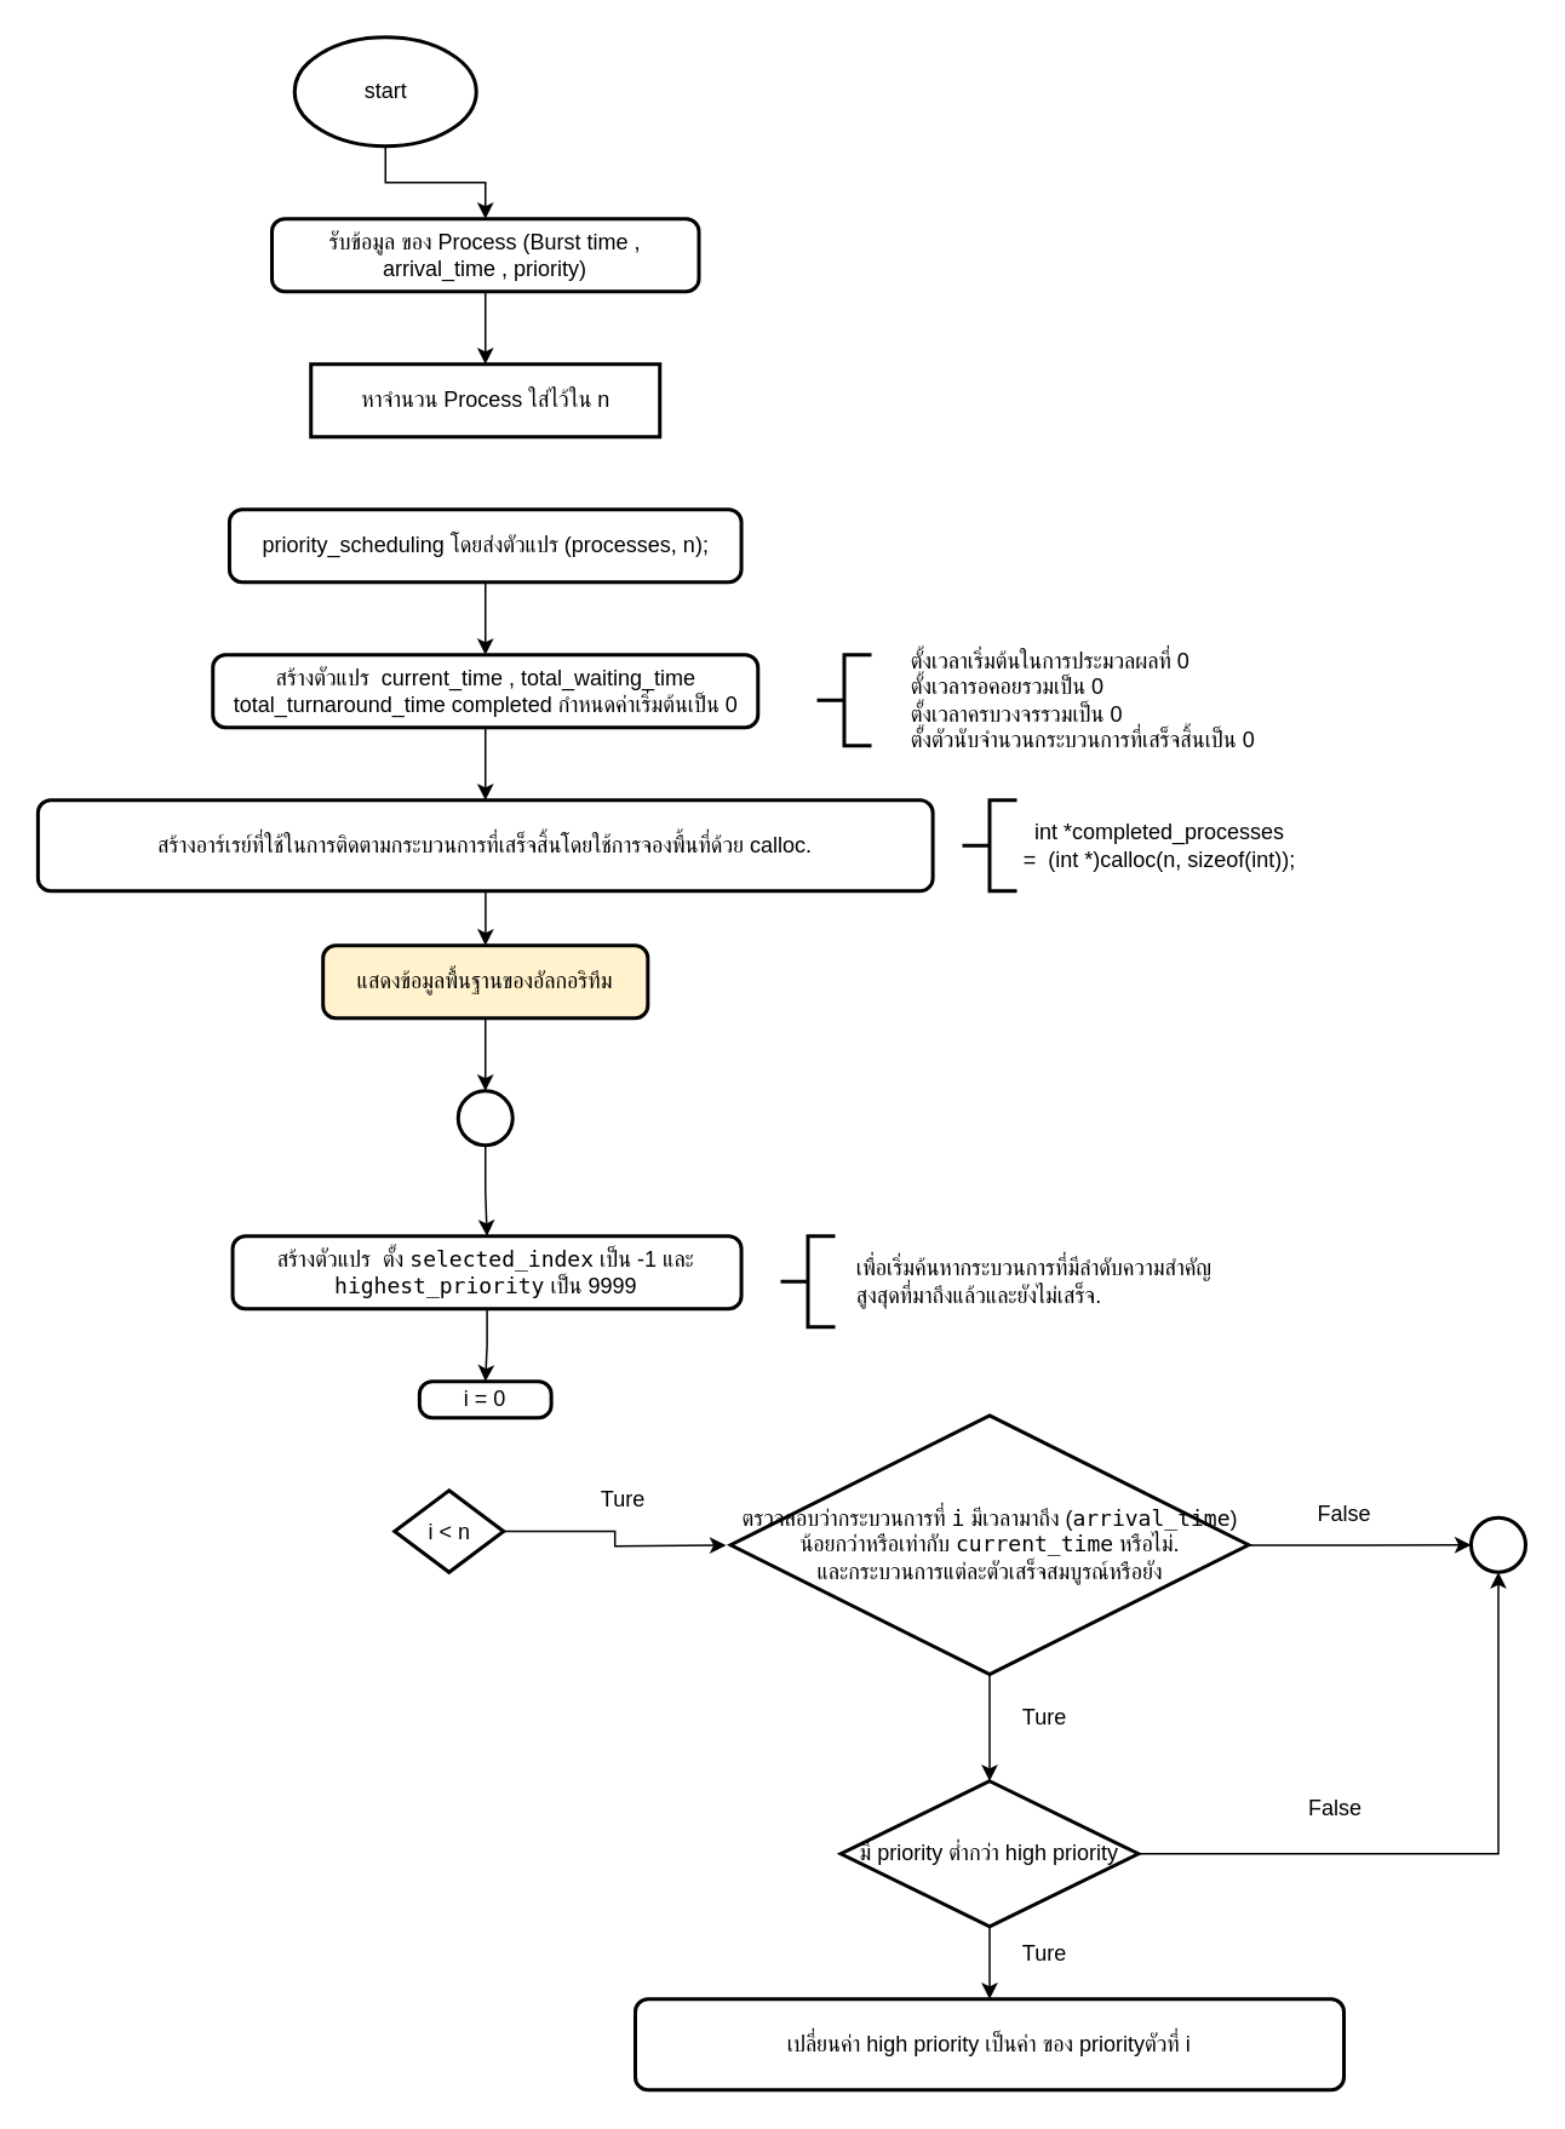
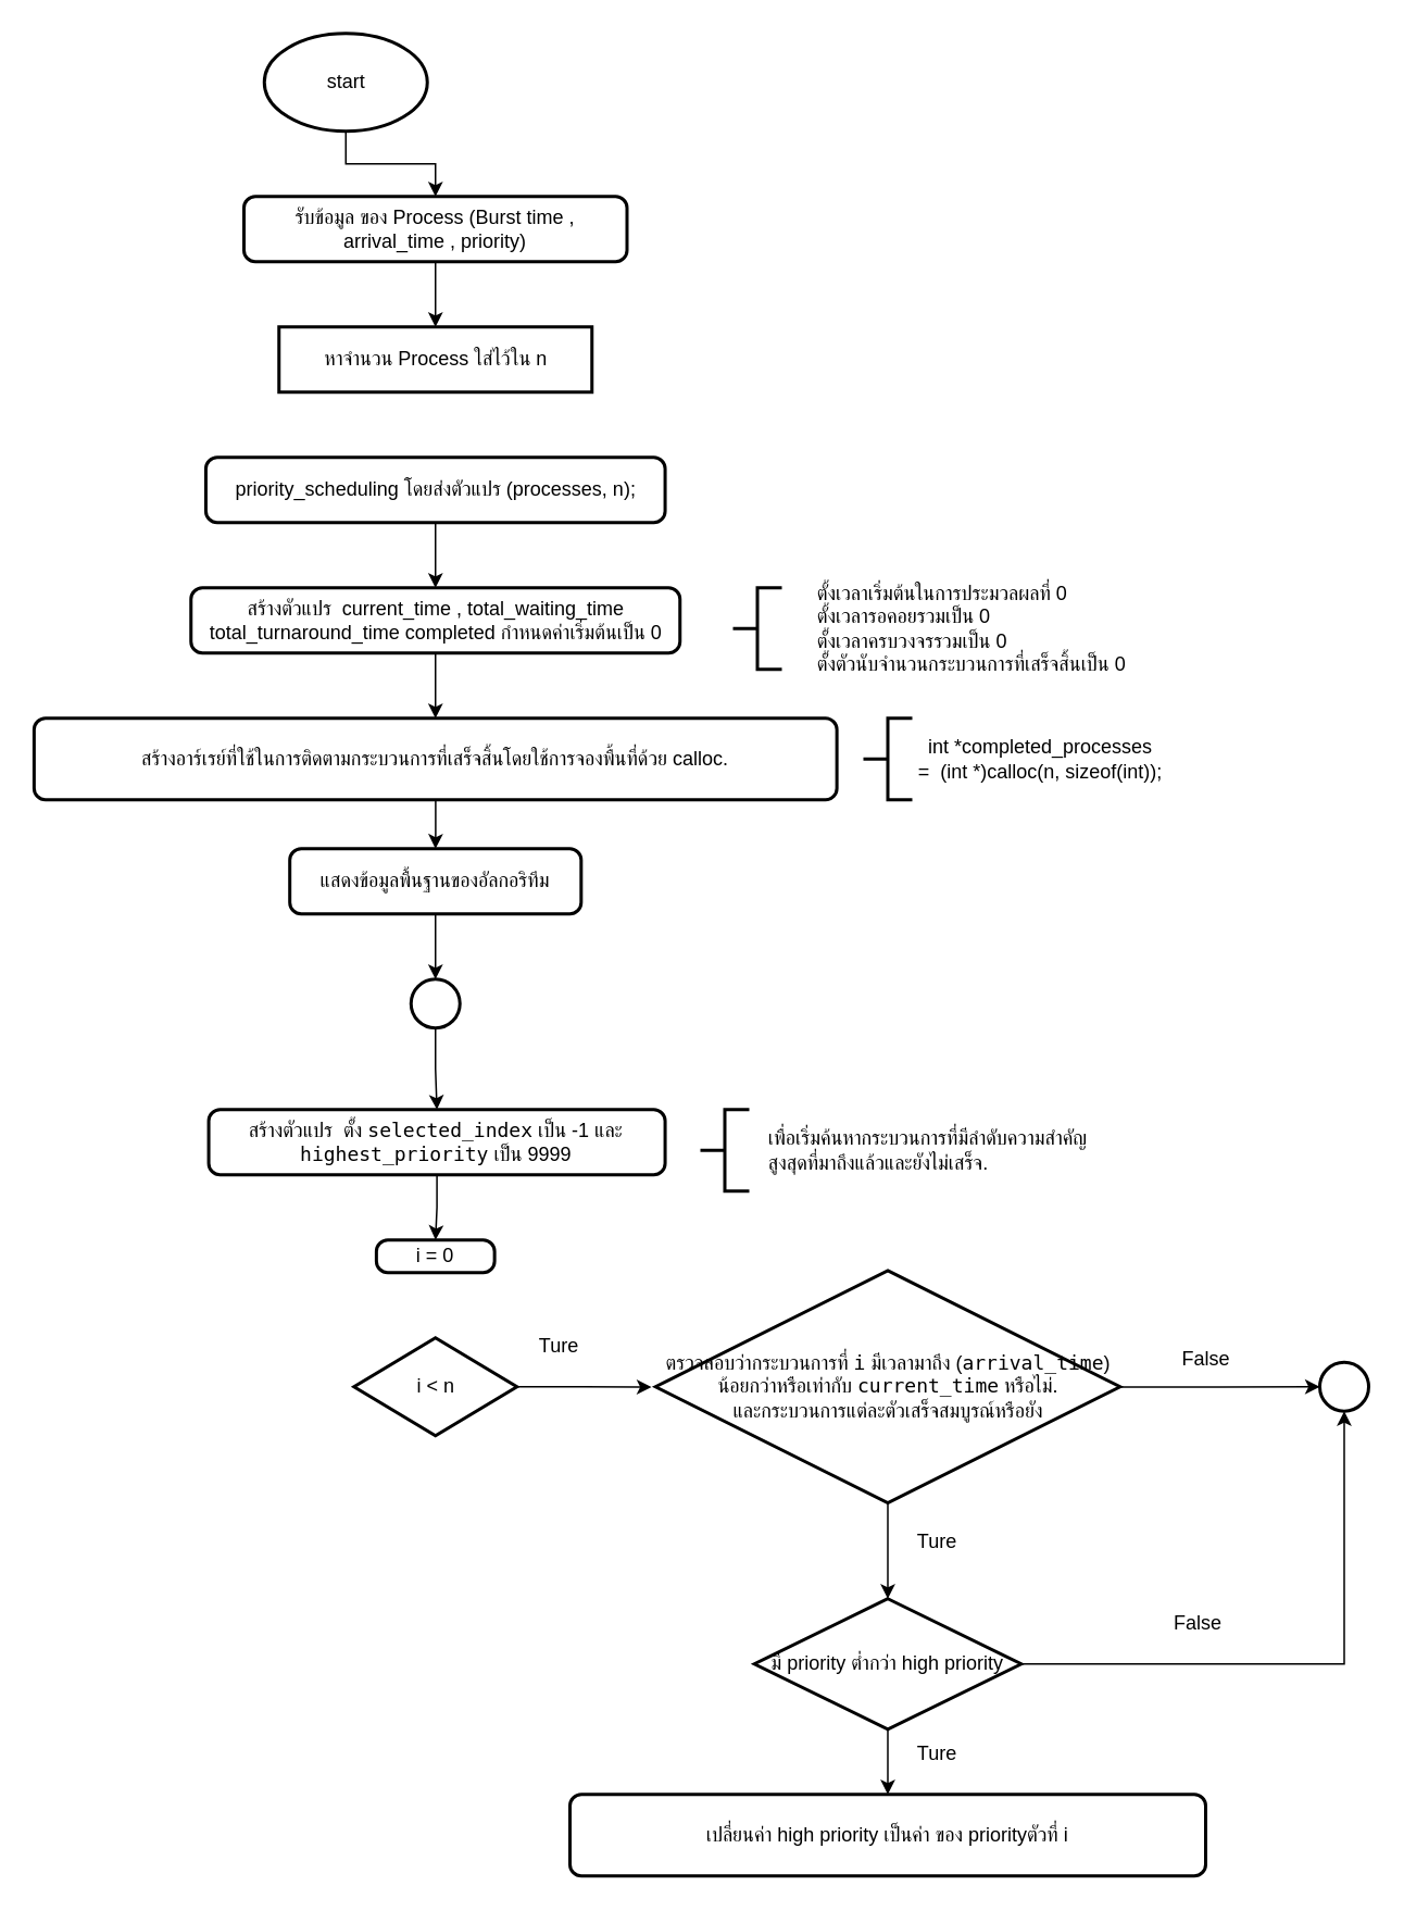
- <mxCell id="17" value="แสดงข้อมูลพื้นฐานของอัลกอริทึม" style="rounded=1;whiteSpace=wrap;html=1;absoluteArcSize=1;arcSize=14;strokeWidth=2;fillColor=#fff2cc;" vertex="1" parent="1"><mxGeometry x="177.13" y="520" width="178.75" height="40" as="geometry" /></mxCell>
+ <mxCell id="17" value="แสดงข้อมูลพื้นฐานของอัลกอริทึม" style="rounded=1;whiteSpace=wrap;html=1;absoluteArcSize=1;arcSize=14;strokeWidth=2;" vertex="1" parent="1"><mxGeometry x="177.13" y="520" width="178.75" height="40" as="geometry" /></mxCell>
- <mxCell id="26" value="i &amp;lt; n" style="strokeWidth=2;html=1;shape=mxgraph.flowchart.decision;whiteSpace=wrap;" vertex="1" parent="1"><mxGeometry x="216.5" y="820" width="60" height="45" as="geometry" /></mxCell>
+ <mxCell id="26" value="i &amp;lt; n" style="strokeWidth=2;html=1;shape=mxgraph.flowchart.decision;whiteSpace=wrap;" vertex="1" parent="1"><mxGeometry x="216.5" y="820" width="100" height="60" as="geometry" /></mxCell>
